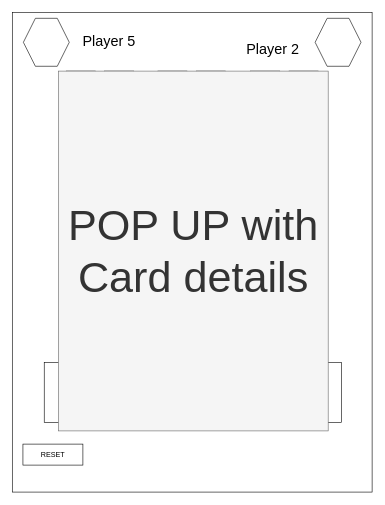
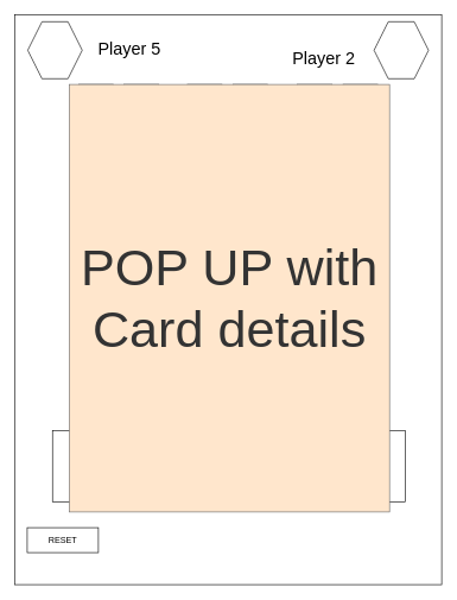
- <mxCell id="47" value="&lt;font style=&quot;font-size: 72px;&quot;&gt;POP UP with Card details&lt;/font&gt;" style="rounded=0;whiteSpace=wrap;html=1;fontSize=36;fillColor=#f5f5f5;fontColor=#333333;strokeColor=#666666;" parent="1" vertex="1"><mxGeometry x="96.75" y="118" width="450" height="600" as="geometry" /></mxCell>
+ <mxCell id="47" value="&lt;font style=&quot;font-size: 72px;&quot;&gt;POP UP with Card details&lt;/font&gt;" style="rounded=0;whiteSpace=wrap;html=1;fontSize=36;fillColor=#ffe6cc;fontColor=#333333;strokeColor=#666666;" parent="1" vertex="1"><mxGeometry x="96.75" y="118" width="450" height="600" as="geometry" /></mxCell>
